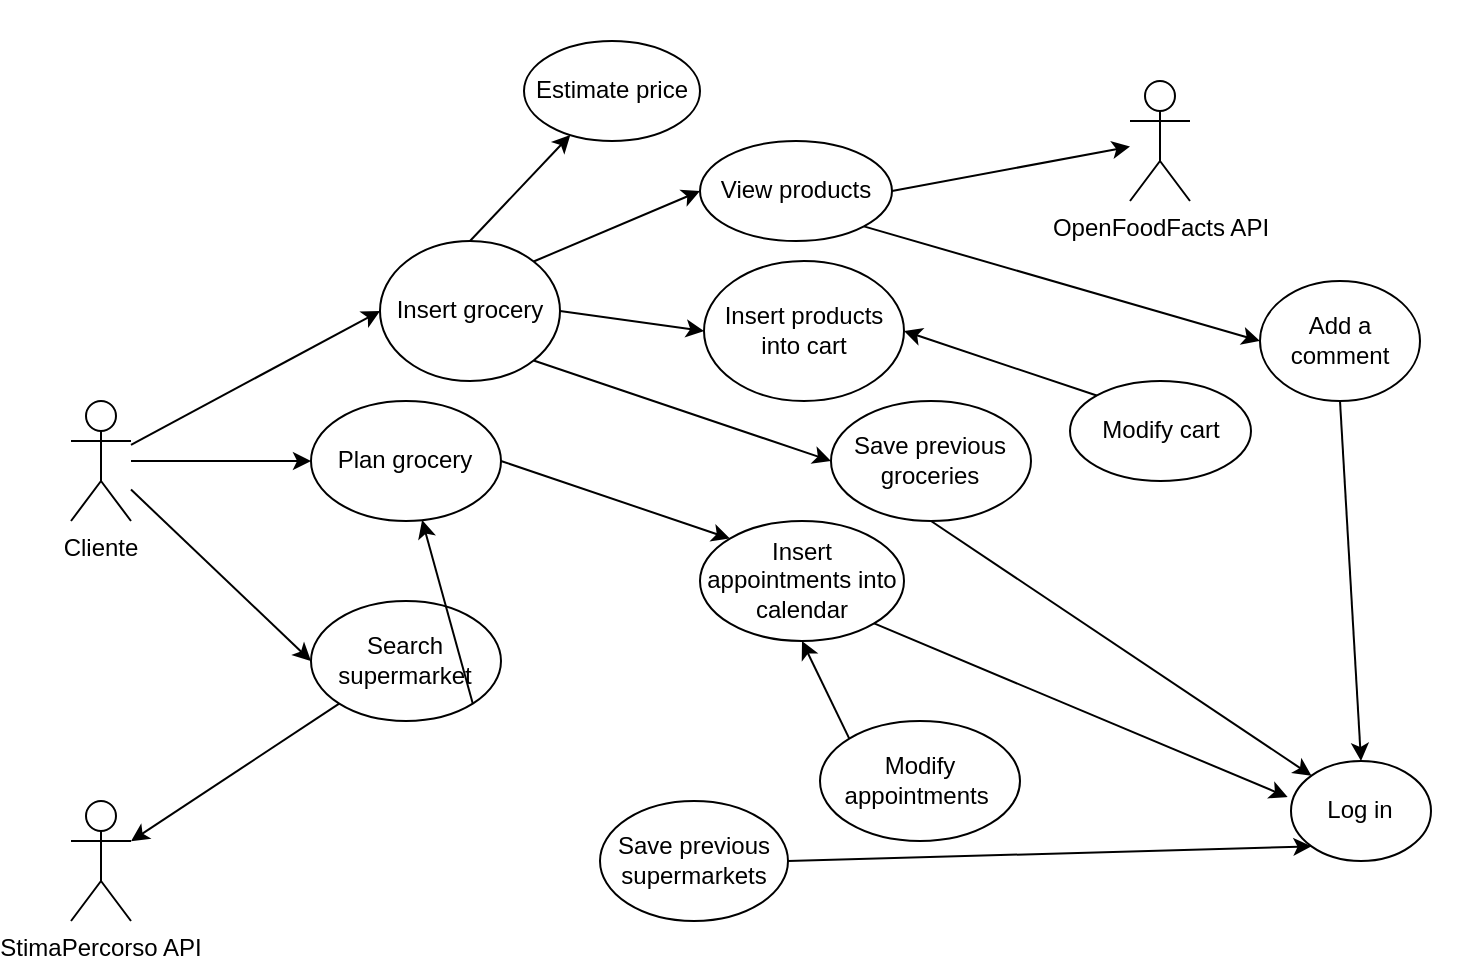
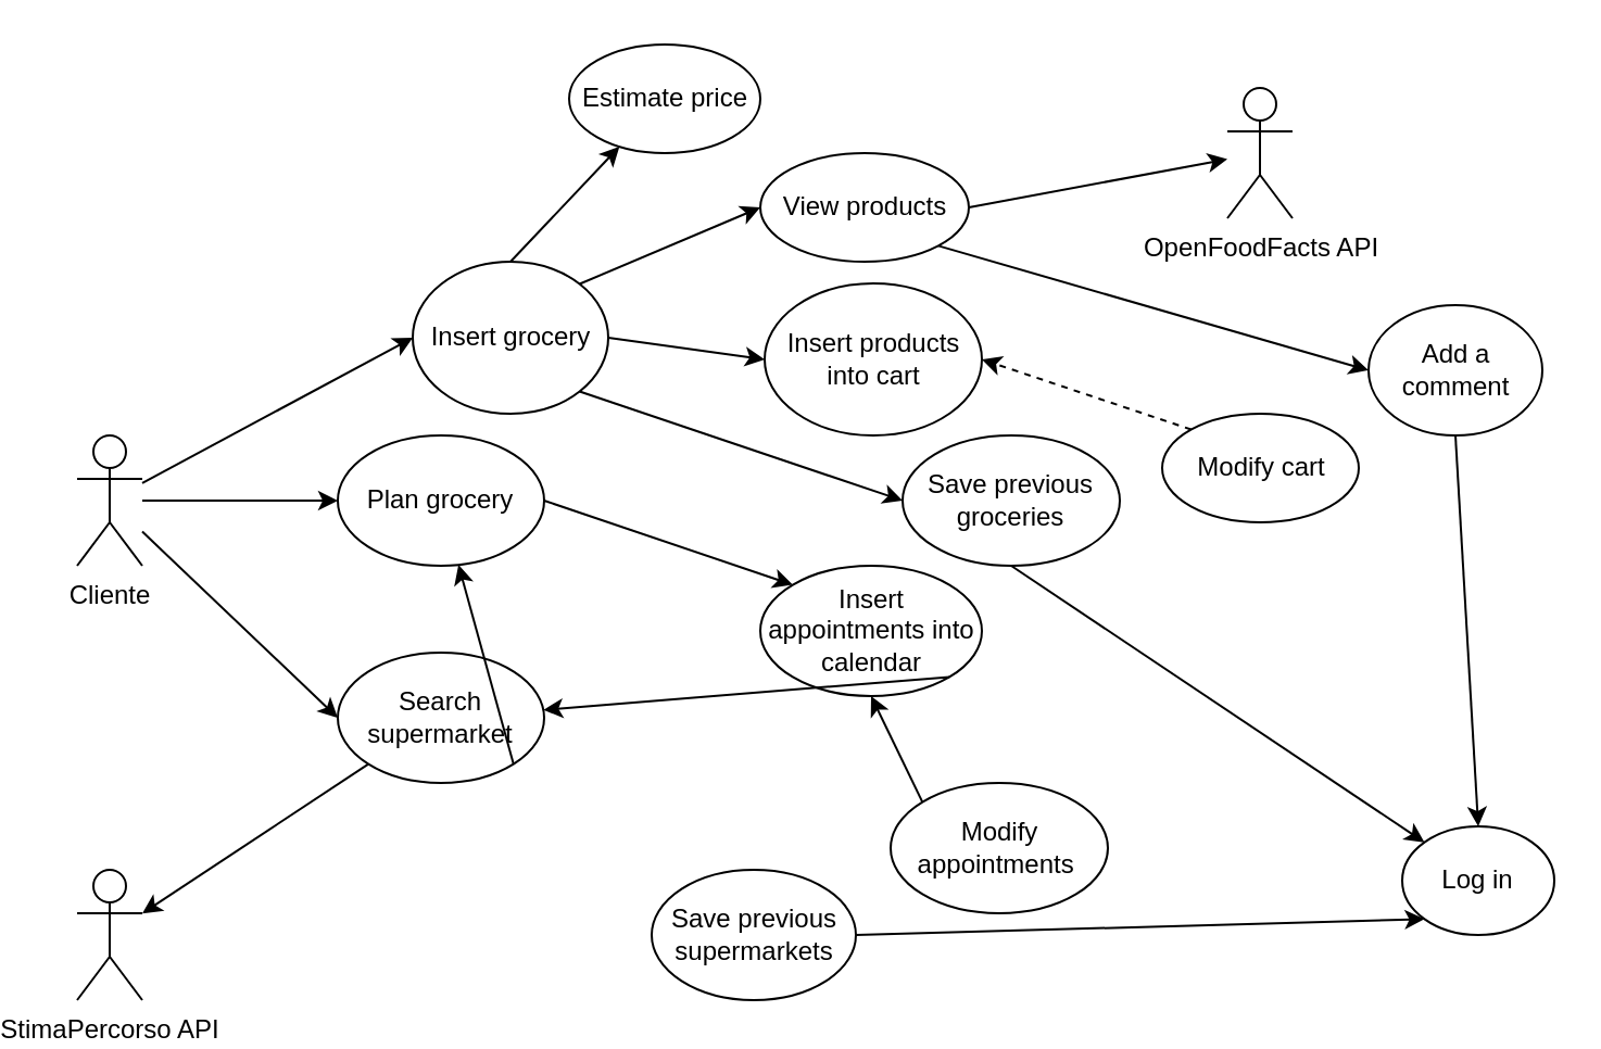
- <mxCell id="34" value="" style="endArrow=classic;html=1;rounded=0;entryX=1;entryY=0.5;entryDx=0;entryDy=0;exitX=0;exitY=0;exitDx=0;exitDy=0;" edge="1" parent="1" source="33" target="5"><mxGeometry width="50" height="50" relative="1" as="geometry"><mxPoint x="370" y="250" as="sourcePoint" /><mxPoint x="420" y="200" as="targetPoint" /></mxGeometry></mxCell>
+ <mxCell id="34" value="" style="endArrow=classic;html=1;rounded=0;entryX=1;entryY=0.5;entryDx=0;entryDy=0;exitX=0;exitY=0;exitDx=0;exitDy=0;dashed=1;" edge="1" parent="1" source="33" target="5"><mxGeometry width="50" height="50" relative="1" as="geometry"><mxPoint x="370" y="250" as="sourcePoint" /><mxPoint x="420" y="200" as="targetPoint" /></mxGeometry></mxCell>
- <mxCell id="19" value="" style="endArrow=classic;html=1;rounded=0;entryX=-0.024;entryY=0.36;entryDx=0;entryDy=0;entryPerimeter=0;exitX=1;exitY=1;exitDx=0;exitDy=0;" edge="1" parent="1" source="14" target="7"><mxGeometry width="50" height="50" relative="1" as="geometry"><mxPoint x="294.5" y="290" as="sourcePoint" /><mxPoint x="344.5" y="240" as="targetPoint" /></mxGeometry></mxCell>
+ <mxCell id="19" value="" style="endArrow=classic;html=1;rounded=0;exitX=1;exitY=1;exitDx=0;exitDy=0;" edge="1" parent="1" source="14" target="8"><mxGeometry width="50" height="50" relative="1" as="geometry"><mxPoint x="294.5" y="290" as="sourcePoint" /><mxPoint x="344.5" y="240" as="targetPoint" /></mxGeometry></mxCell>
